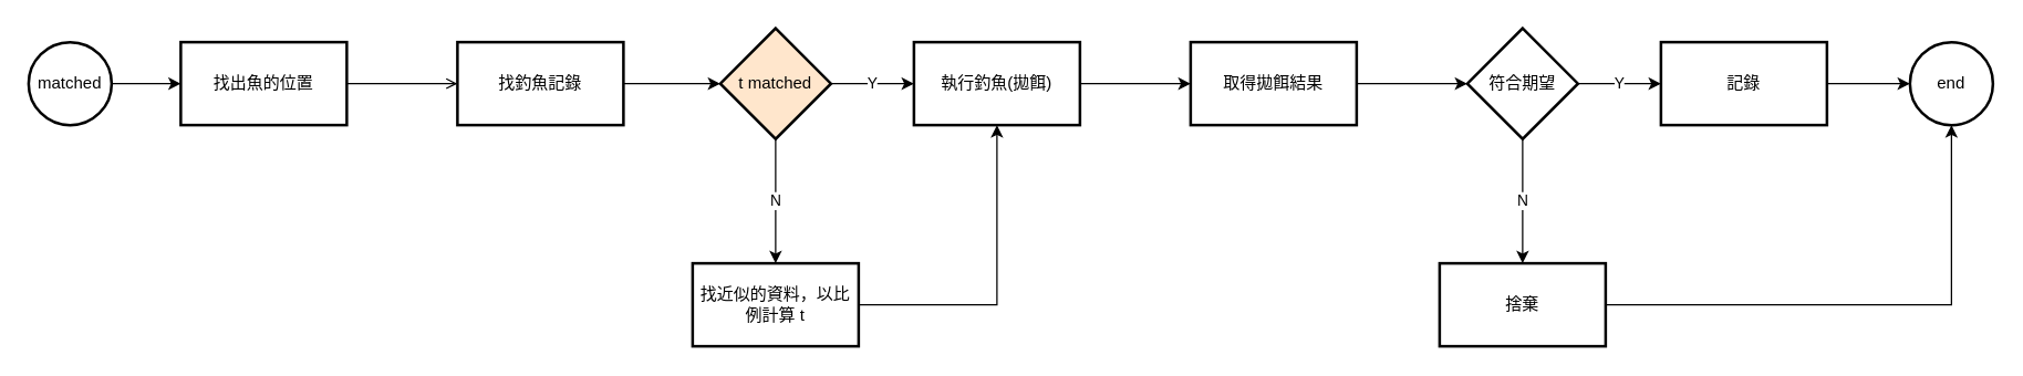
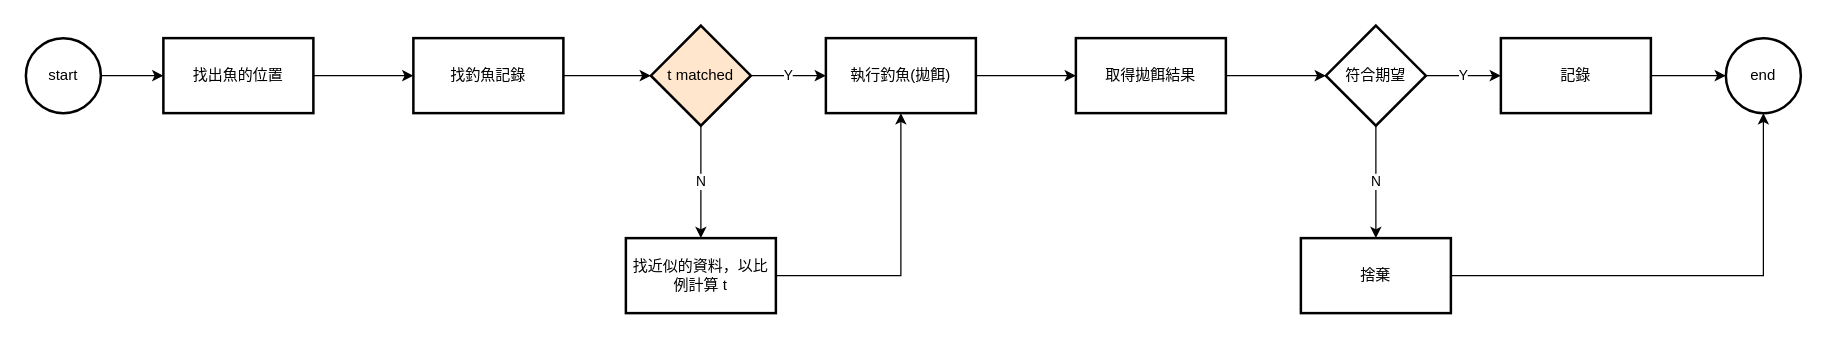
- <mxCell id="3" value="matched" style="strokeWidth=2;html=1;shape=mxgraph.flowchart.start_2;whiteSpace=wrap;" parent="1" vertex="1"><mxGeometry x="20" y="30" width="60" height="60" as="geometry" /></mxCell>
+ <mxCell id="3" value="start" style="strokeWidth=2;html=1;shape=mxgraph.flowchart.start_2;whiteSpace=wrap;" parent="1" vertex="1"><mxGeometry x="20" y="30" width="60" height="60" as="geometry" /></mxCell>
- <mxCell id="4" value="" style="edgeStyle=orthogonalEdgeStyle;rounded=0;orthogonalLoop=1;jettySize=auto;html=1;endArrow=open;" parent="1" source="5" target="7" edge="1"><mxGeometry relative="1" as="geometry" /></mxCell>
+ <mxCell id="4" value="" style="edgeStyle=orthogonalEdgeStyle;rounded=0;orthogonalLoop=1;jettySize=auto;html=1;" parent="1" source="5" target="7" edge="1"><mxGeometry relative="1" as="geometry" /></mxCell>
